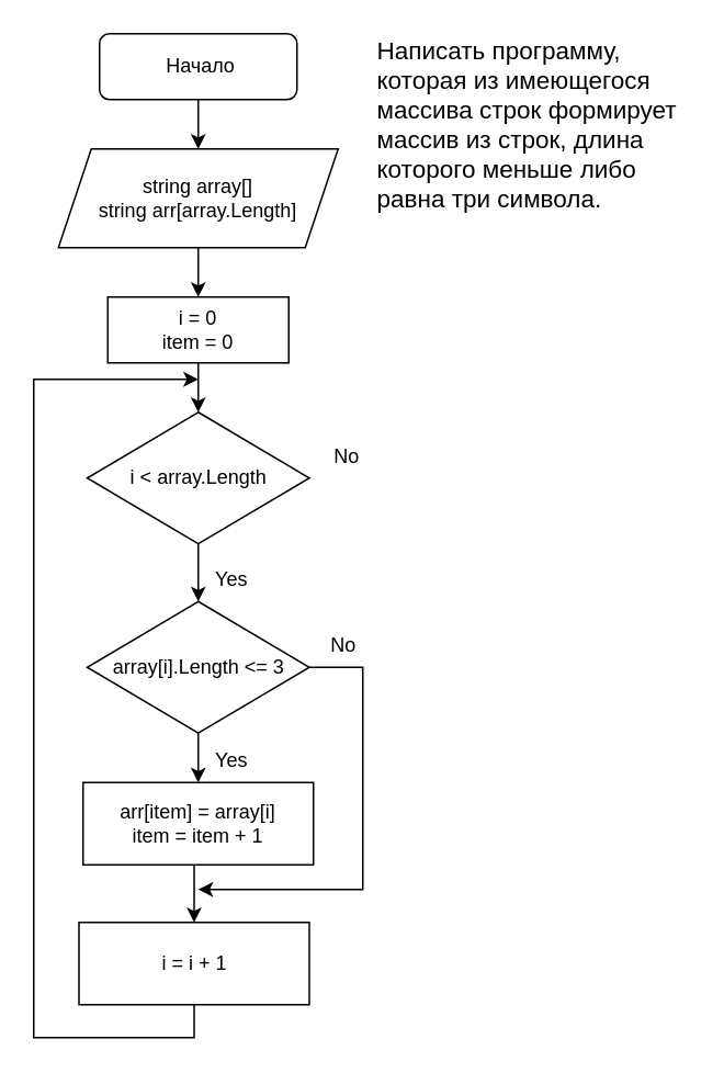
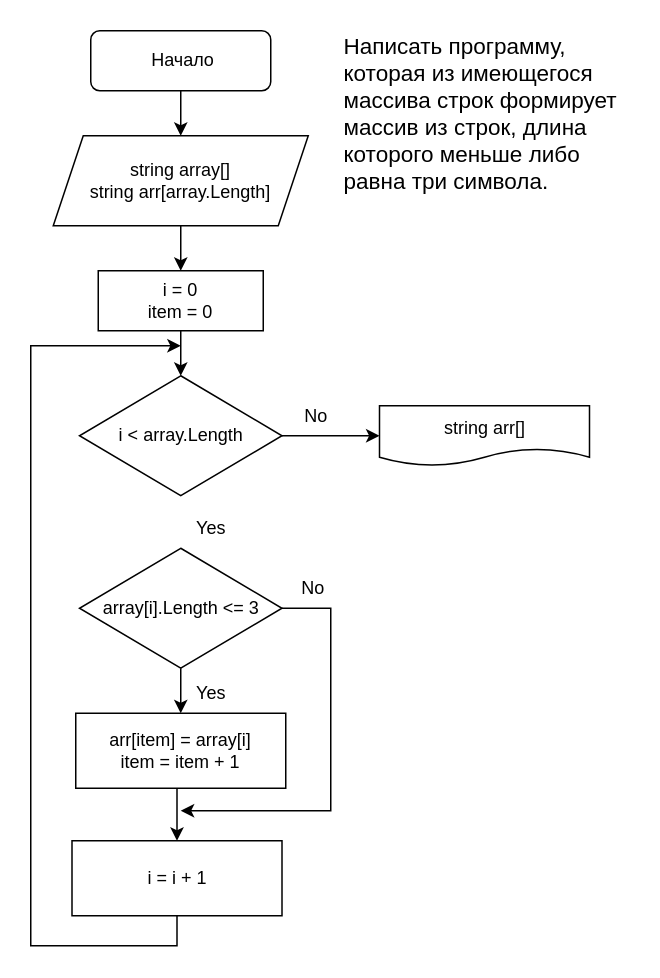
+ <mxCell id="20" style="edgeStyle=orthogonalEdgeStyle;rounded=0;orthogonalLoop=1;jettySize=auto;html=1;entryX=0;entryY=0.5;entryDx=0;entryDy=0;" edge="1" parent="1" source="21" target="8"><mxGeometry relative="1" as="geometry" /></mxCell>
+ <mxCell id="8" value="string arr[]" style="shape=document;whiteSpace=wrap;html=1;boundedLbl=1;size=0.286;" parent="1" vertex="1"><mxGeometry x="252.5" y="270" width="140" height="40" as="geometry" /></mxCell>
- <mxCell id="19" style="edgeStyle=orthogonalEdgeStyle;rounded=0;orthogonalLoop=1;jettySize=auto;html=1;entryX=0.5;entryY=0;entryDx=0;entryDy=0;" edge="1" parent="1" source="21" target="11"><mxGeometry relative="1" as="geometry" /></mxCell>
